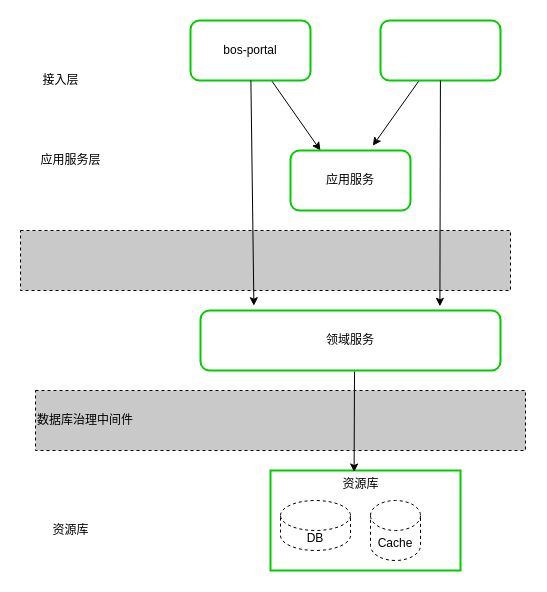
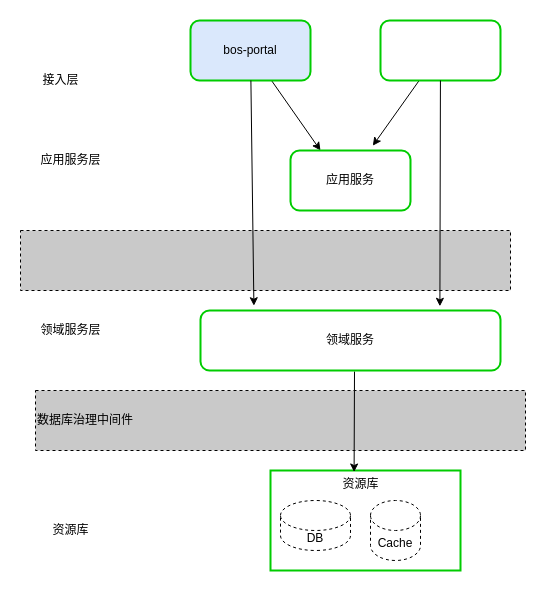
- <mxCell id="4" value="bos-portal" style="rounded=1;whiteSpace=wrap;html=1;strokeColor=#00CC00;shadow=0;strokeWidth=2;" parent="1" vertex="1"><mxGeometry x="190" y="20" width="120" height="60" as="geometry" /></mxCell>
+ <mxCell id="4" value="bos-portal" style="rounded=1;whiteSpace=wrap;html=1;strokeColor=#00CC00;shadow=0;strokeWidth=2;fillColor=#dae8fc;" parent="1" vertex="1"><mxGeometry x="190" y="20" width="120" height="60" as="geometry" /></mxCell>
+ <mxCell id="16" value="领域服务层" style="text;html=1;align=center;verticalAlign=middle;resizable=0;points=[];autosize=1;" parent="1" vertex="1"><mxGeometry x="30" y="320" width="80" height="20" as="geometry" /></mxCell>
